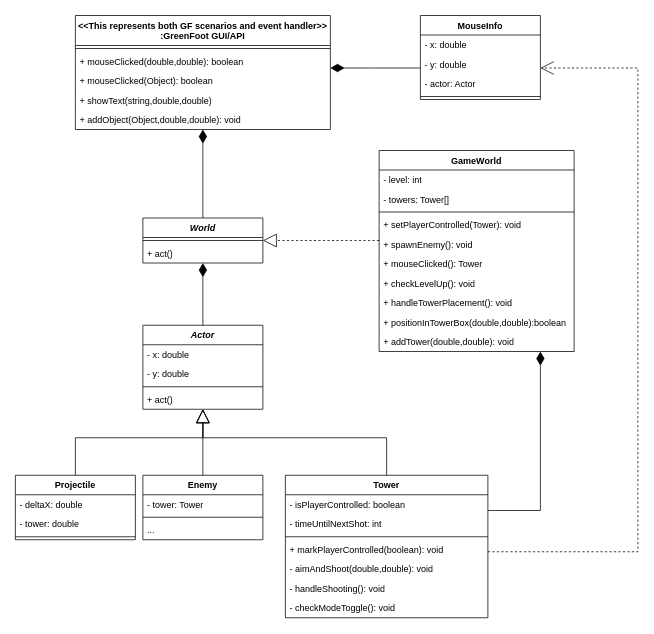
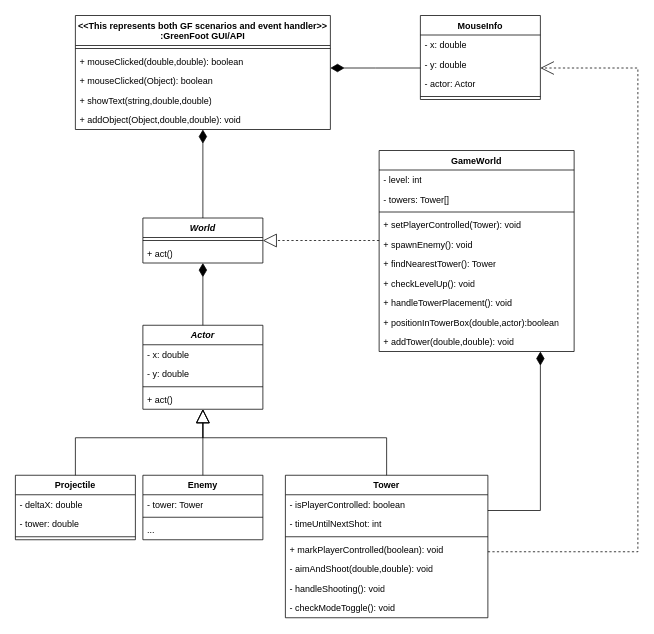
- <mxCell id="8" value="+ mouseClicked(): Tower" style="text;strokeColor=none;fillColor=none;align=left;verticalAlign=top;spacingLeft=4;spacingRight=4;overflow=hidden;rotatable=0;points=[[0,0.5],[1,0.5]];portConstraint=eastwest;whiteSpace=wrap;html=1;" vertex="1" parent="2"><mxGeometry y="138" width="260" height="26" as="geometry" /></mxCell>
+ <mxCell id="8" value="+ findNearestTower(): Tower" style="text;strokeColor=none;fillColor=none;align=left;verticalAlign=top;spacingLeft=4;spacingRight=4;overflow=hidden;rotatable=0;points=[[0,0.5],[1,0.5]];portConstraint=eastwest;whiteSpace=wrap;html=1;" vertex="1" parent="2"><mxGeometry y="138" width="260" height="26" as="geometry" /></mxCell>
- <mxCell id="11" value="+ positionInTowerBox(double,double):boolean" style="text;strokeColor=none;fillColor=none;align=left;verticalAlign=top;spacingLeft=4;spacingRight=4;overflow=hidden;rotatable=0;points=[[0,0.5],[1,0.5]];portConstraint=eastwest;whiteSpace=wrap;html=1;" vertex="1" parent="2"><mxGeometry y="216" width="260" height="26" as="geometry" /></mxCell>
+ <mxCell id="11" value="+ positionInTowerBox(double,actor):boolean" style="text;strokeColor=none;fillColor=none;align=left;verticalAlign=top;spacingLeft=4;spacingRight=4;overflow=hidden;rotatable=0;points=[[0,0.5],[1,0.5]];portConstraint=eastwest;whiteSpace=wrap;html=1;" vertex="1" parent="2"><mxGeometry y="216" width="260" height="26" as="geometry" /></mxCell>
